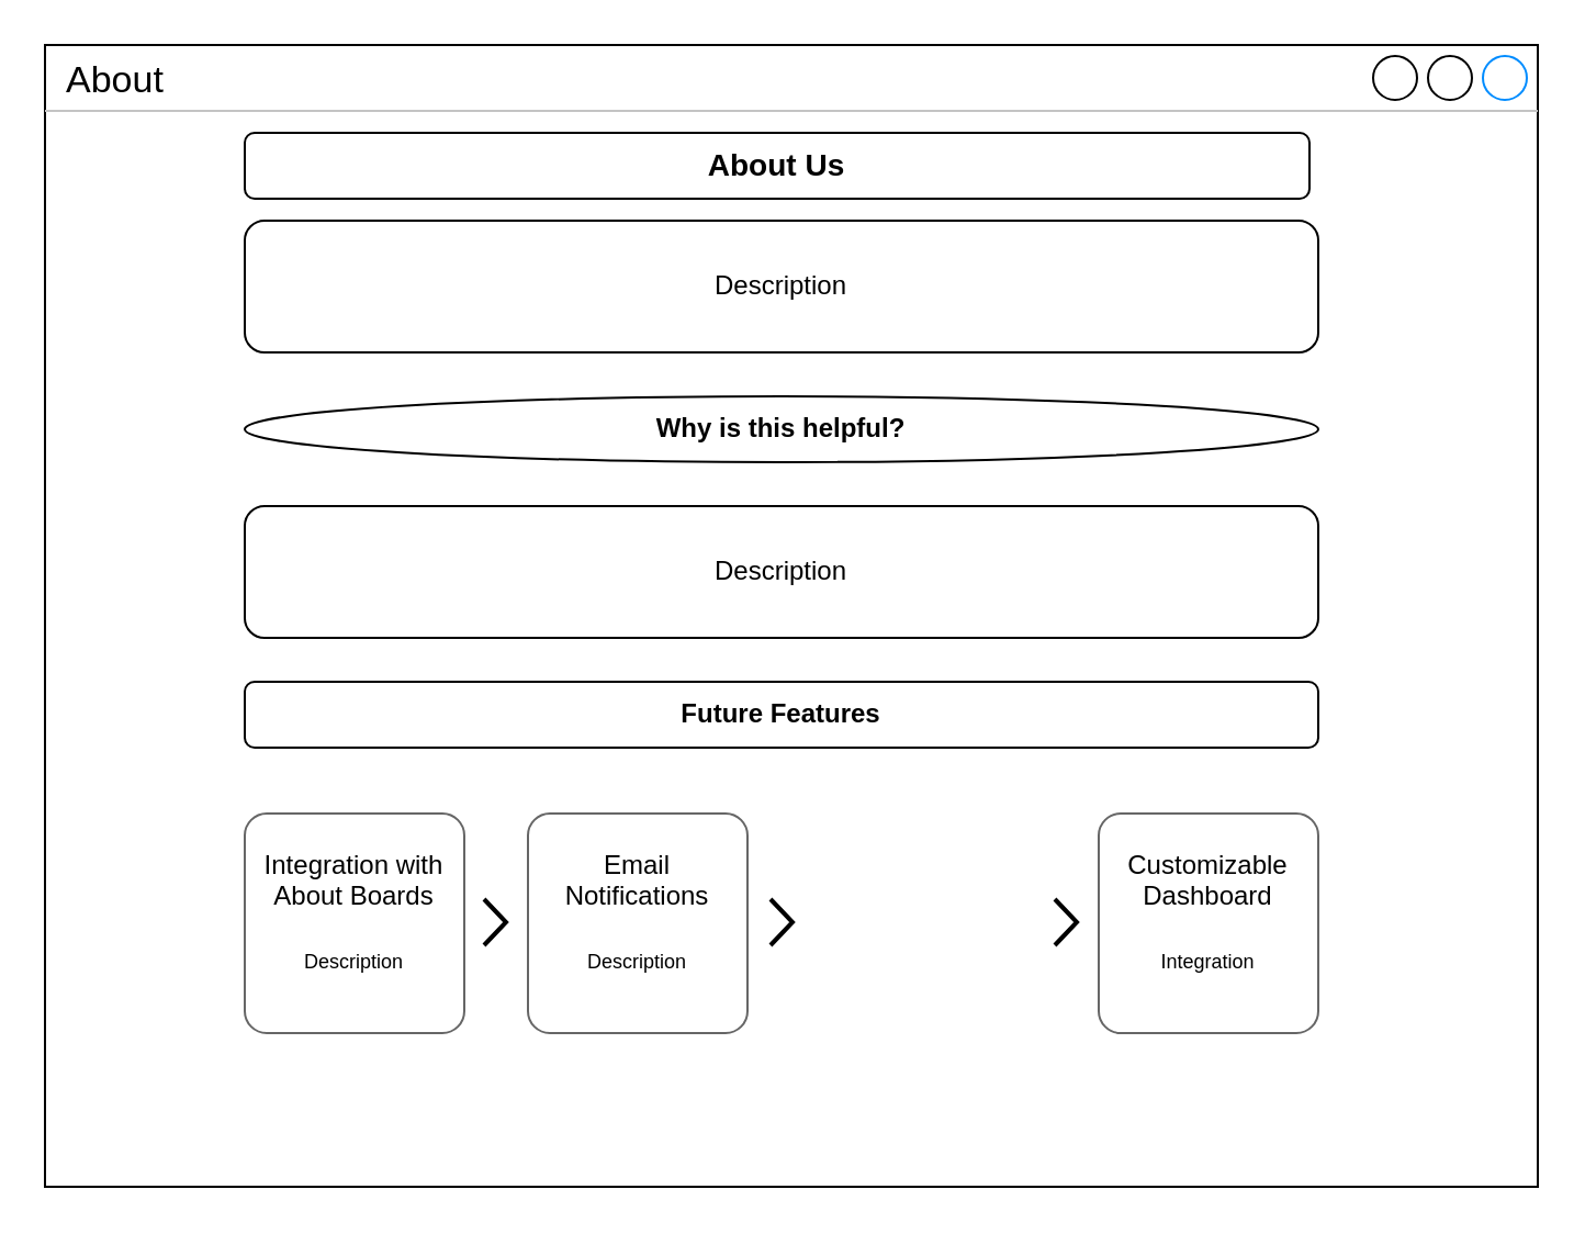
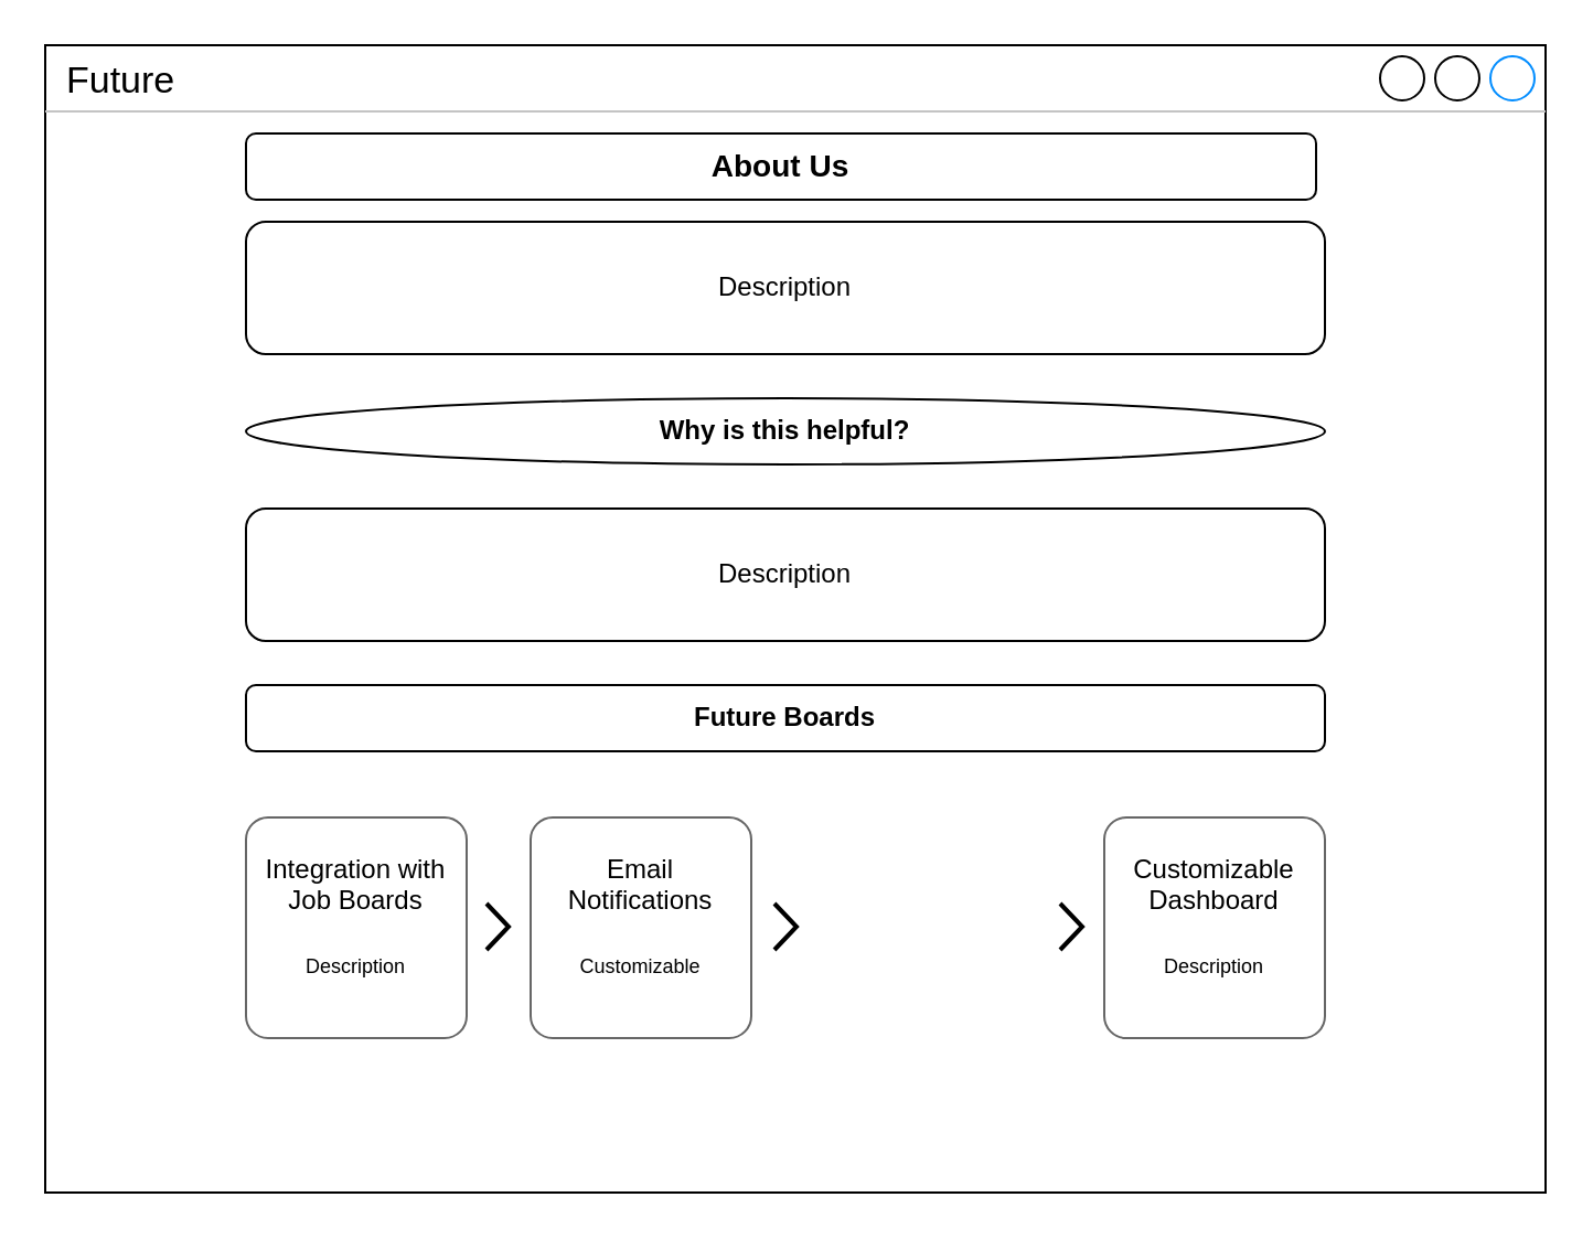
- <mxCell id="2" value="About" style="strokeWidth=1;shadow=0;dashed=0;align=center;html=1;shape=mxgraph.mockup.containers.window;align=left;verticalAlign=top;spacingLeft=8;strokeColor2=#008cff;strokeColor3=#c4c4c4;mainText=;fontSize=17;labelBackgroundColor=none;whiteSpace=wrap;" parent="1" vertex="1"><mxGeometry x="20" y="20" width="680" height="520" as="geometry" /></mxCell>
+ <mxCell id="2" value="Future" style="strokeWidth=1;shadow=0;dashed=0;align=center;html=1;shape=mxgraph.mockup.containers.window;align=left;verticalAlign=top;spacingLeft=8;strokeColor2=#008cff;strokeColor3=#c4c4c4;mainText=;fontSize=17;labelBackgroundColor=none;whiteSpace=wrap;" parent="1" vertex="1"><mxGeometry x="20" y="20" width="680" height="520" as="geometry" /></mxCell>
- <mxCell id="5" value="&lt;b&gt;Future Features&lt;/b&gt;" style="rounded=1;whiteSpace=wrap;html=1;" parent="1" vertex="1"><mxGeometry x="111" y="310" width="489" height="30" as="geometry" /></mxCell>
+ <mxCell id="5" value="&lt;b&gt;Future Boards&lt;/b&gt;" style="rounded=1;whiteSpace=wrap;html=1;" parent="1" vertex="1"><mxGeometry x="111" y="310" width="489" height="30" as="geometry" /></mxCell>
- <mxCell id="8" value="Integration with About Boards&lt;br&gt;&lt;br&gt;&lt;font style=&quot;font-size: 9px;&quot;&gt;Description&lt;/font&gt;" style="shape=mxgraph.mockup.containers.marginRect;rectMarginTop=10;strokeColor=#666666;strokeWidth=1;dashed=0;rounded=1;arcSize=5;recursiveResize=0;html=1;whiteSpace=wrap;" parent="1" vertex="1"><mxGeometry x="111" y="360" width="100" height="110" as="geometry" /></mxCell>
+ <mxCell id="8" value="Integration with Job Boards&lt;br&gt;&lt;br&gt;&lt;font style=&quot;font-size: 9px;&quot;&gt;Description&lt;/font&gt;" style="shape=mxgraph.mockup.containers.marginRect;rectMarginTop=10;strokeColor=#666666;strokeWidth=1;dashed=0;rounded=1;arcSize=5;recursiveResize=0;html=1;whiteSpace=wrap;" parent="1" vertex="1"><mxGeometry x="111" y="360" width="100" height="110" as="geometry" /></mxCell>
- <mxCell id="9" value="Email Notifications&lt;br&gt;&lt;br&gt;&lt;font style=&quot;font-size: 9px;&quot;&gt;Description&lt;/font&gt;" style="shape=mxgraph.mockup.containers.marginRect;rectMarginTop=10;strokeColor=#666666;strokeWidth=1;dashed=0;rounded=1;arcSize=5;recursiveResize=0;html=1;whiteSpace=wrap;" parent="1" vertex="1"><mxGeometry x="240" y="360" width="100" height="110" as="geometry" /></mxCell>
+ <mxCell id="9" value="Email Notifications&lt;br&gt;&lt;br&gt;&lt;font style=&quot;font-size: 9px;&quot;&gt;Customizable&lt;/font&gt;" style="shape=mxgraph.mockup.containers.marginRect;rectMarginTop=10;strokeColor=#666666;strokeWidth=1;dashed=0;rounded=1;arcSize=5;recursiveResize=0;html=1;whiteSpace=wrap;" parent="1" vertex="1"><mxGeometry x="240" y="360" width="100" height="110" as="geometry" /></mxCell>
- <mxCell id="10" value="Customizable Dashboard&lt;br&gt;&lt;br&gt;&lt;font style=&quot;font-size: 9px;&quot;&gt;Integration&lt;/font&gt;" style="shape=mxgraph.mockup.containers.marginRect;rectMarginTop=10;strokeColor=#666666;strokeWidth=1;dashed=0;rounded=1;arcSize=5;recursiveResize=0;html=1;whiteSpace=wrap;" parent="1" vertex="1"><mxGeometry x="500" y="360" width="100" height="110" as="geometry" /></mxCell>
+ <mxCell id="10" value="Customizable Dashboard&lt;br&gt;&lt;br&gt;&lt;font style=&quot;font-size: 9px;&quot;&gt;Description&lt;/font&gt;" style="shape=mxgraph.mockup.containers.marginRect;rectMarginTop=10;strokeColor=#666666;strokeWidth=1;dashed=0;rounded=1;arcSize=5;recursiveResize=0;html=1;whiteSpace=wrap;" parent="1" vertex="1"><mxGeometry x="500" y="360" width="100" height="110" as="geometry" /></mxCell>
